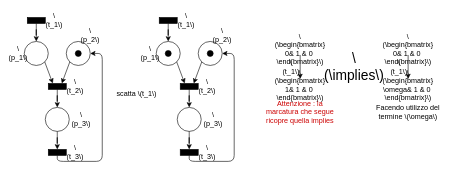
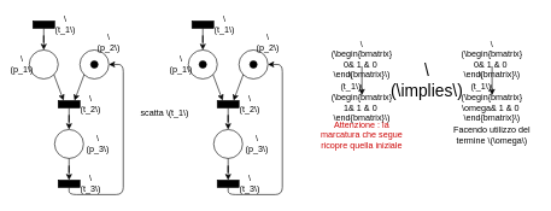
- <mxCell id="25" value="Attenzione : la marcatura che segue ricopre quella implies" style="text;html=1;align=center;verticalAlign=middle;whiteSpace=wrap;rounded=0;fontColor=#CC0000;" vertex="1" parent="1"><mxGeometry x="440" y="150.74" width="120" height="70" as="geometry" /></mxCell>
+ <mxCell id="25" value="Attenzione : la marcatura che segue ricopre quella iniziale" style="text;html=1;align=center;verticalAlign=middle;whiteSpace=wrap;rounded=0;fontColor=#CC0000;" vertex="1" parent="1"><mxGeometry x="440" y="150.74" width="120" height="70" as="geometry" /></mxCell>
